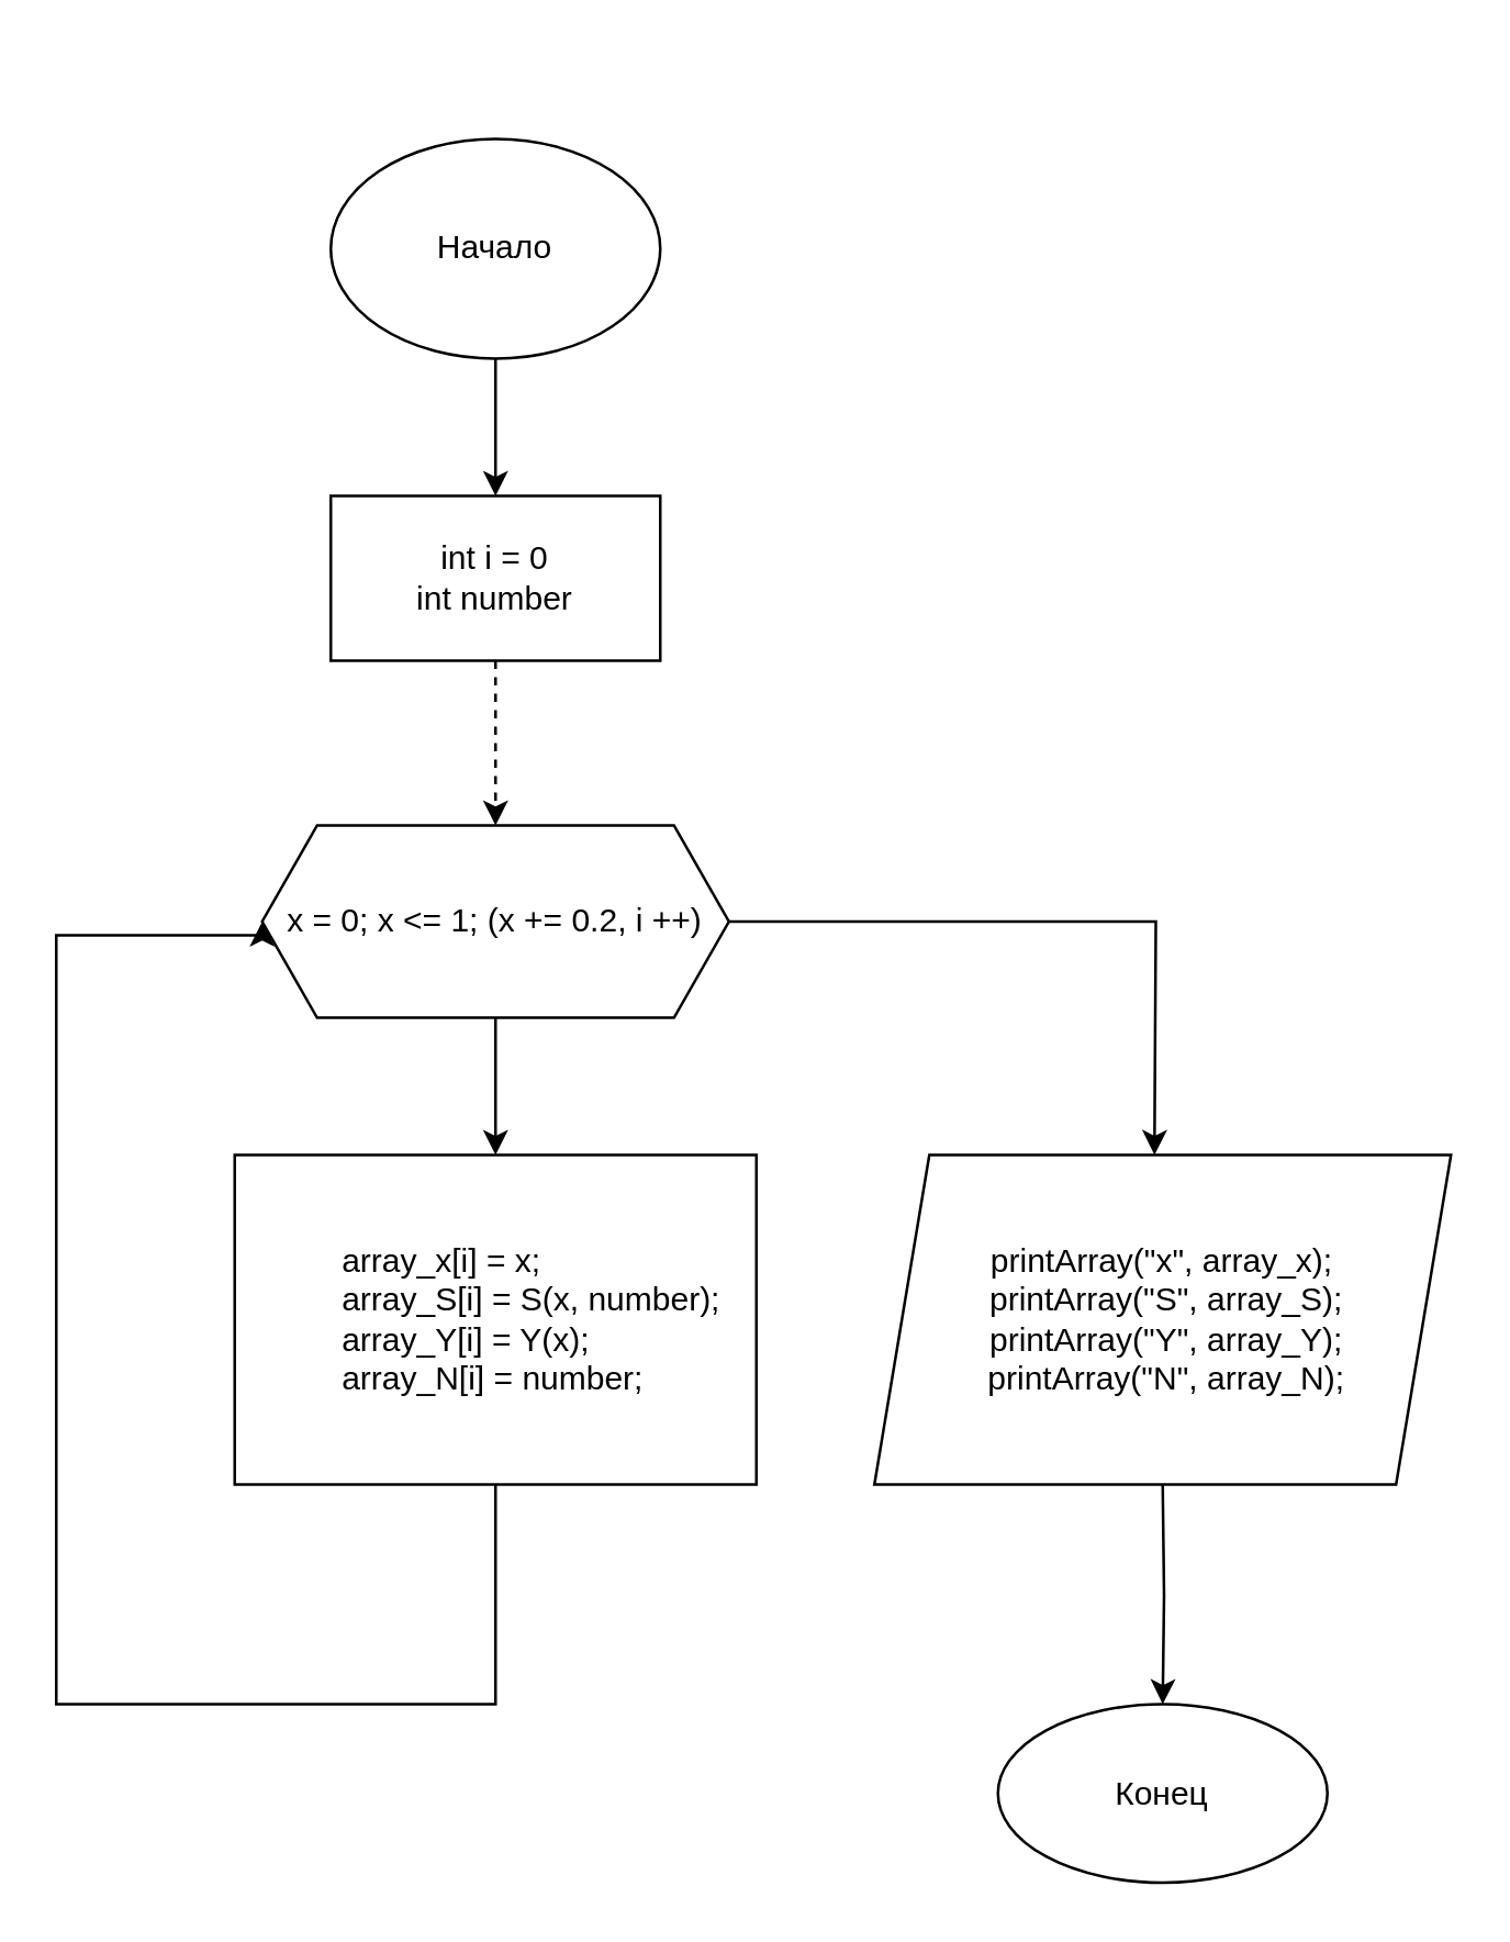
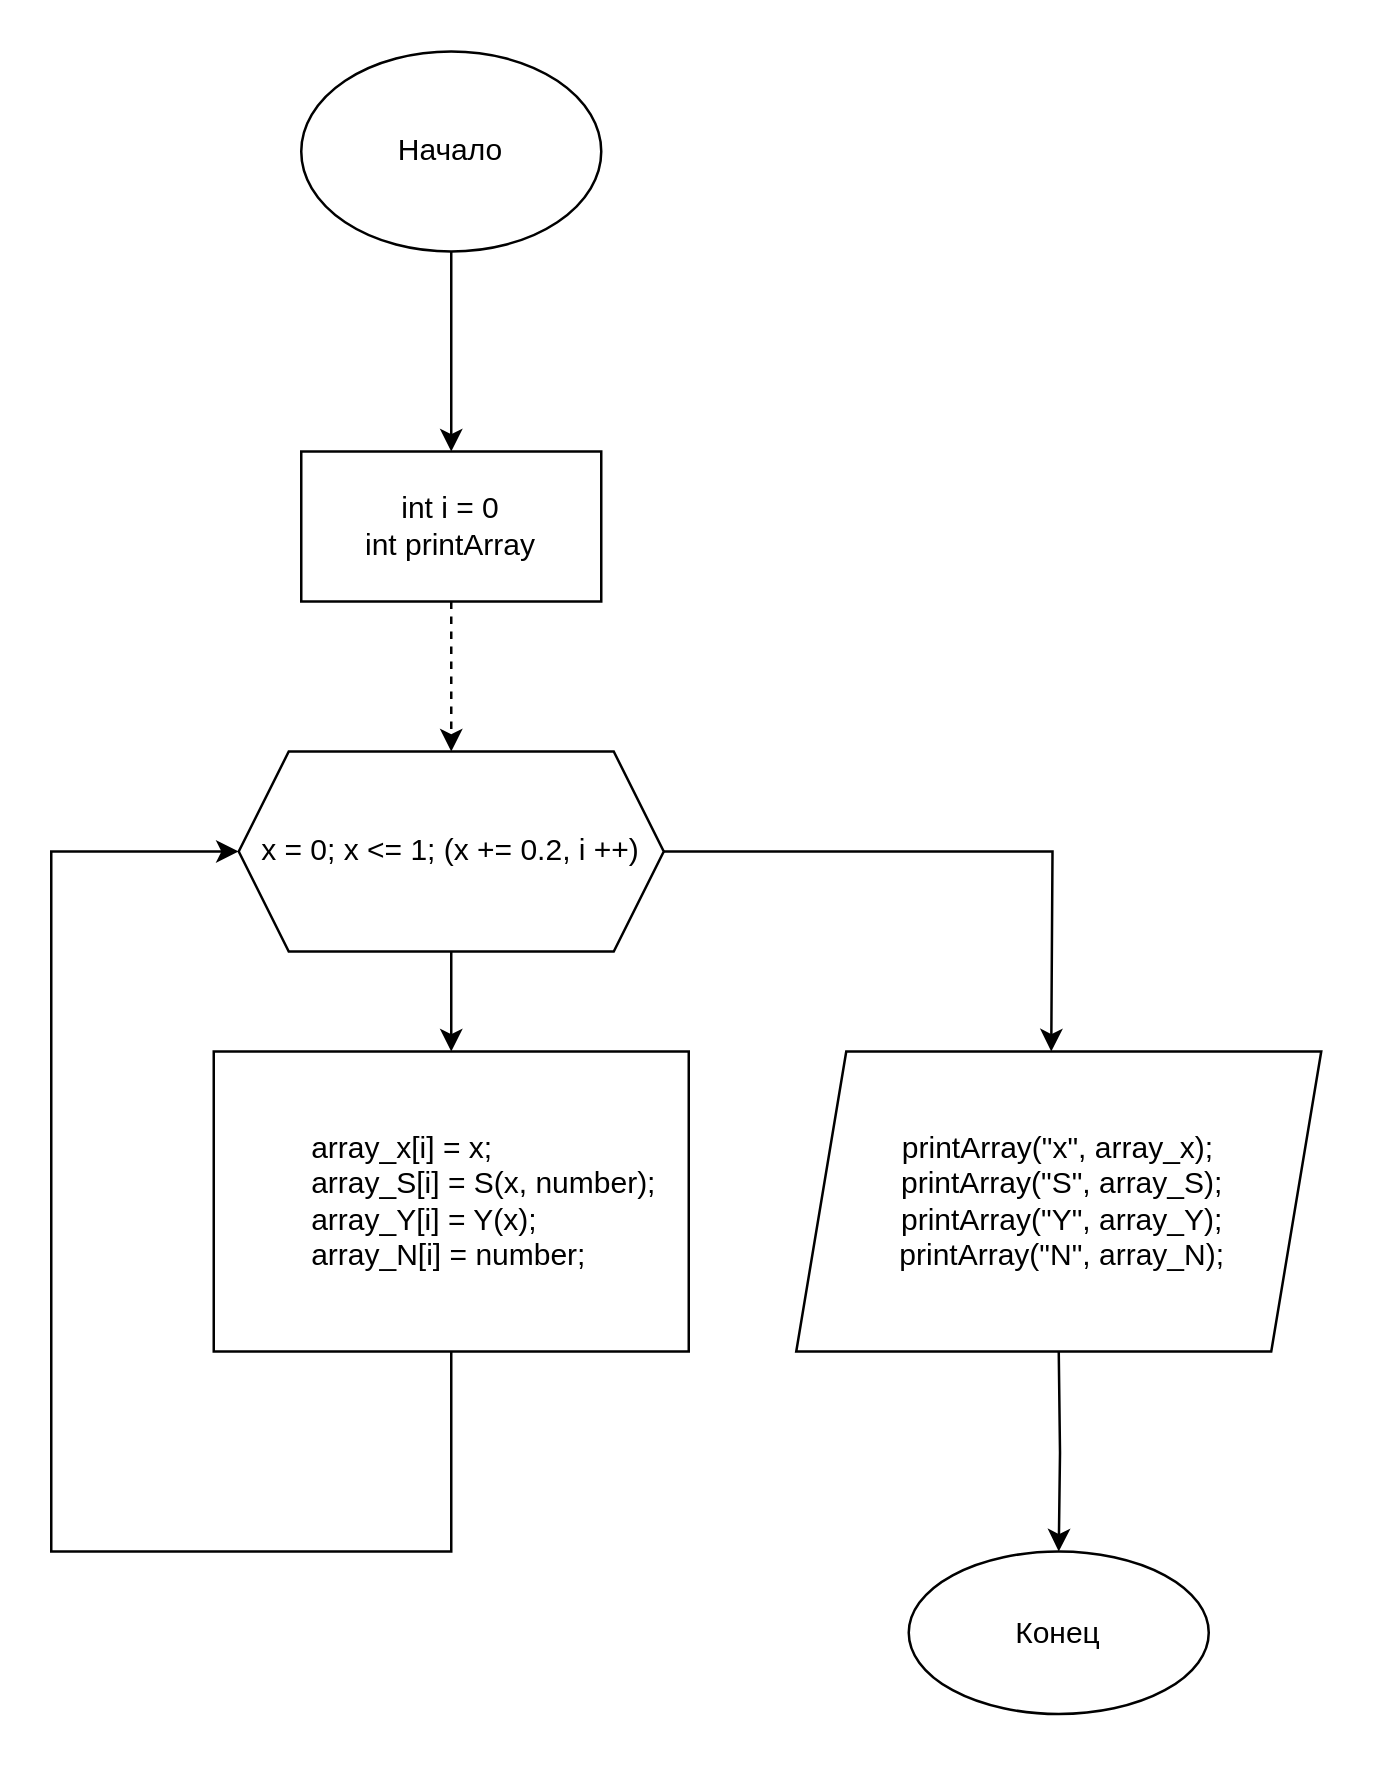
- <mxCell id="3" value="Начало" style="ellipse;whiteSpace=wrap;html=1;" parent="1" vertex="1"><mxGeometry x="120" y="50" width="120" height="80" as="geometry" /></mxCell>
+ <mxCell id="3" value="Начало" style="ellipse;whiteSpace=wrap;html=1;" parent="1" vertex="1"><mxGeometry x="120" y="20" width="120" height="80" as="geometry" /></mxCell>
- <mxCell id="13" value="int i = 0&lt;br&gt;int number" style="rounded=0;whiteSpace=wrap;html=1;" vertex="1" parent="1"><mxGeometry x="120" y="180" width="120" height="60" as="geometry" /></mxCell>
+ <mxCell id="13" value="int i = 0&lt;br&gt;int printArray" style="rounded=0;whiteSpace=wrap;html=1;" vertex="1" parent="1"><mxGeometry x="120" y="180" width="120" height="60" as="geometry" /></mxCell>
- <mxCell id="10" value="x = 0; x &amp;lt;= 1; (x += 0.2, i ++)" style="shape=hexagon;perimeter=hexagonPerimeter2;whiteSpace=wrap;html=1;fixedSize=1;" parent="1" vertex="1"><mxGeometry x="95" y="300" width="170" height="70" as="geometry" /></mxCell>
+ <mxCell id="10" value="x = 0; x &amp;lt;= 1; (x += 0.2, i ++)" style="shape=hexagon;perimeter=hexagonPerimeter2;whiteSpace=wrap;html=1;fixedSize=1;" parent="1" vertex="1"><mxGeometry x="95" y="300" width="170" height="80" as="geometry" /></mxCell>
